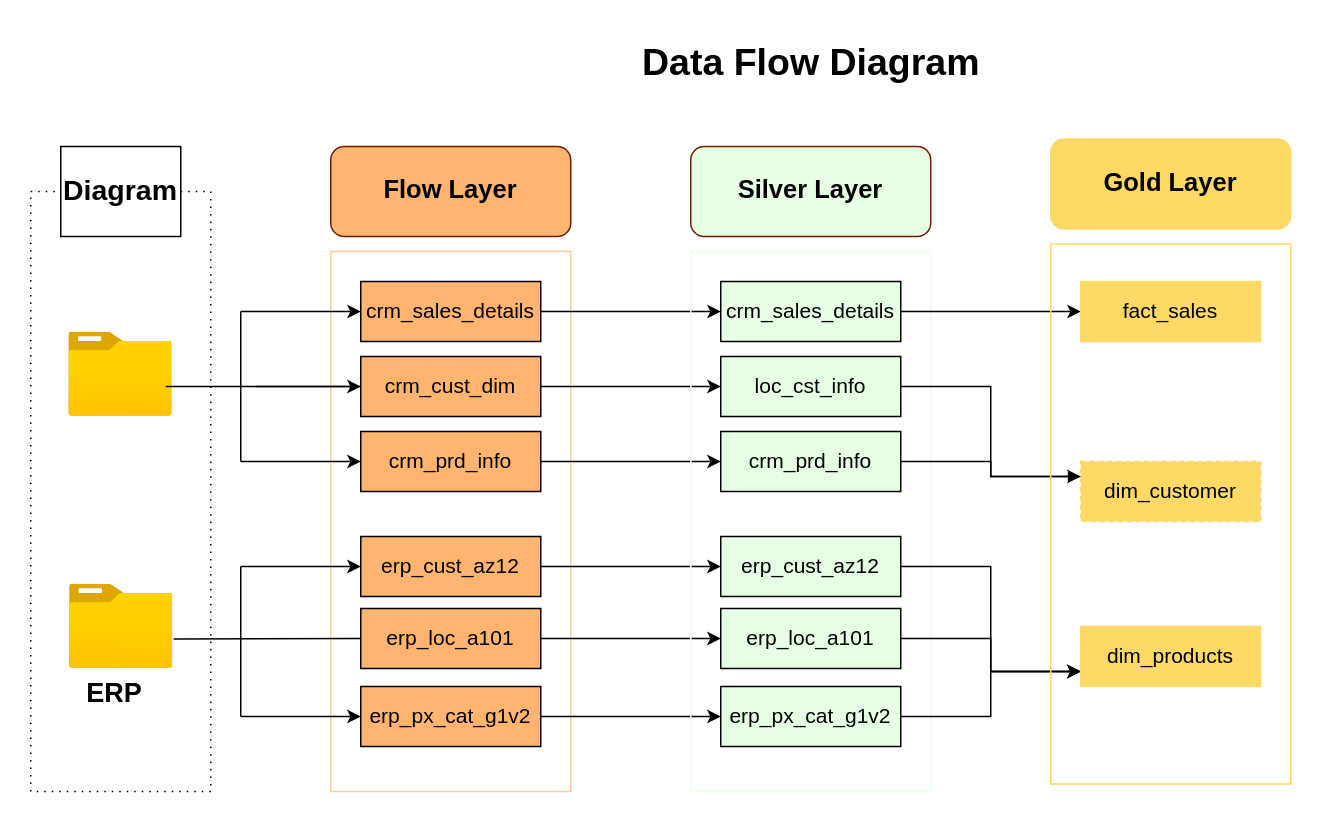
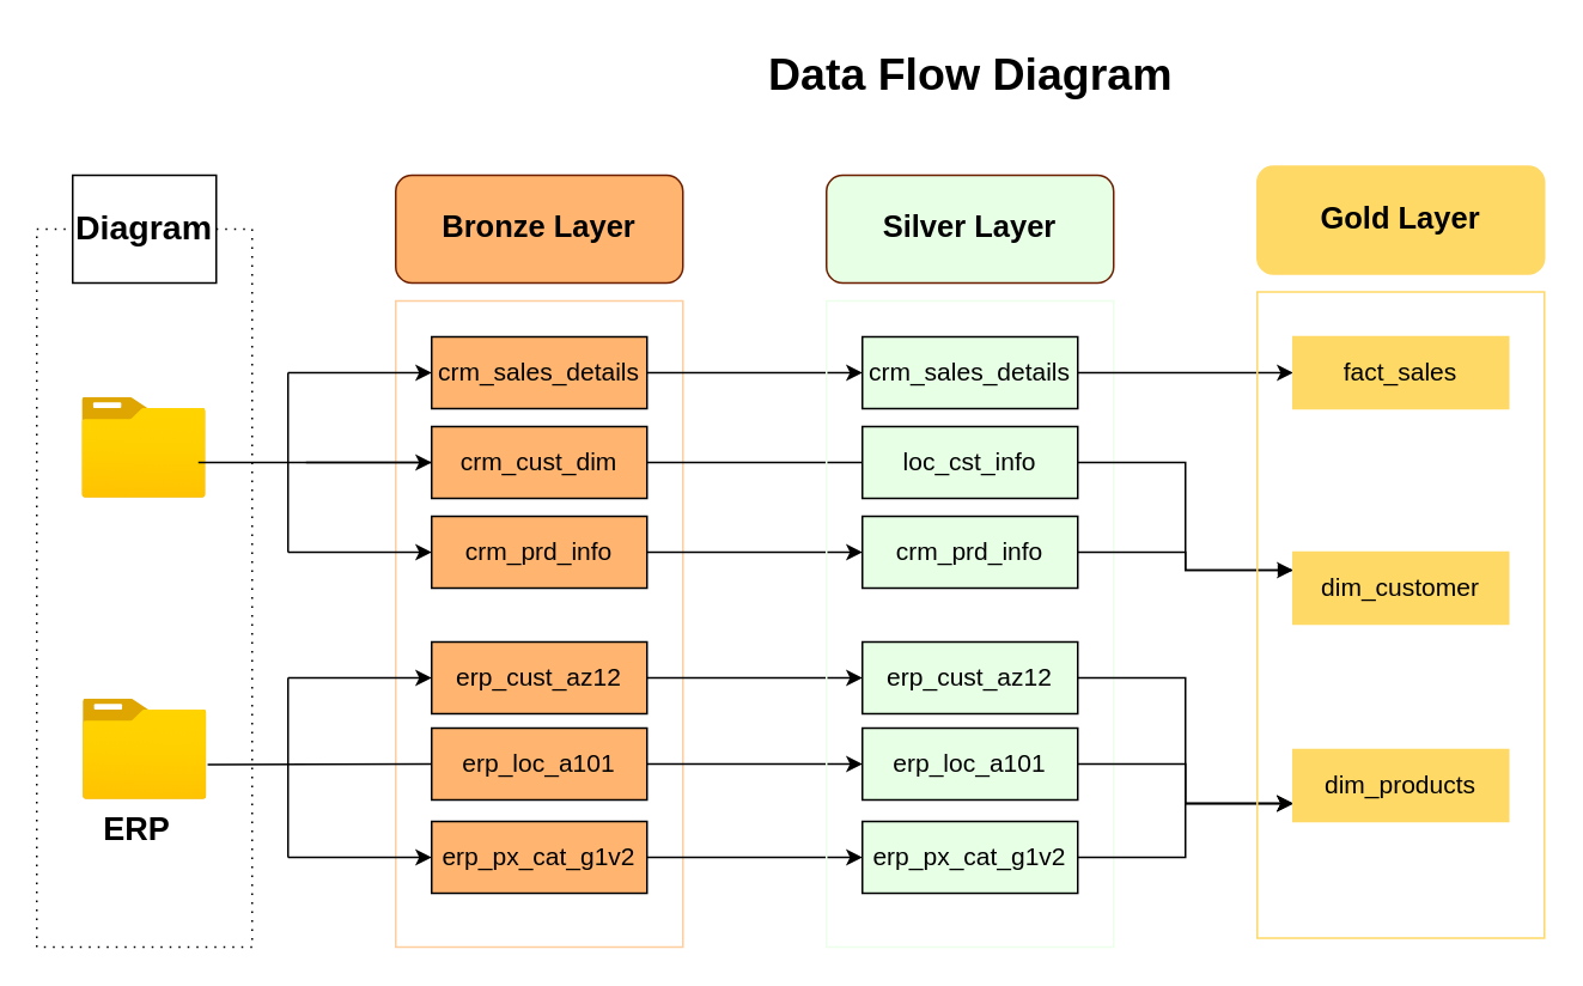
- <mxCell id="8" value="&lt;b&gt;&lt;font style=&quot;font-size: 17px; color: rgb(0, 0, 0);&quot;&gt;Flow Layer&lt;/font&gt;&lt;/b&gt;" style="rounded=1;whiteSpace=wrap;html=1;fillColor=#FFB570;fontColor=#ffffff;strokeColor=#6D1F00;" parent="1" vertex="1"><mxGeometry x="220" y="97" width="160" height="60" as="geometry" /></mxCell>
+ <mxCell id="8" value="&lt;b&gt;&lt;font style=&quot;font-size: 17px; color: rgb(0, 0, 0);&quot;&gt;Bronze Layer&lt;/font&gt;&lt;/b&gt;" style="rounded=1;whiteSpace=wrap;html=1;fillColor=#FFB570;fontColor=#ffffff;strokeColor=#6D1F00;" parent="1" vertex="1"><mxGeometry x="220" y="97" width="160" height="60" as="geometry" /></mxCell>
- <mxCell id="11" style="edgeStyle=orthogonalEdgeStyle;rounded=0;orthogonalLoop=1;jettySize=auto;html=1;entryX=0;entryY=0.5;entryDx=0;entryDy=0;" parent="1" source="12" target="36" edge="1"><mxGeometry relative="1" as="geometry" /></mxCell>
+ <mxCell id="11" style="edgeStyle=orthogonalEdgeStyle;rounded=0;orthogonalLoop=1;jettySize=auto;html=1;entryX=0;entryY=0.5;entryDx=0;entryDy=0;endArrow=none;" parent="1" source="12" target="36" edge="1"><mxGeometry relative="1" as="geometry" /></mxCell>
- <mxCell id="48" value="&lt;font color=&quot;#000000&quot;&gt;&lt;span style=&quot;font-size: 14px;&quot;&gt;dim_customer&lt;/span&gt;&lt;/font&gt;" style="rounded=0;whiteSpace=wrap;html=1;fillColor=#FFD966;strokeColor=#FFD966;dashed=1;" vertex="1" parent="1"><mxGeometry x="720" y="307" width="120" height="40" as="geometry" /></mxCell>
+ <mxCell id="48" value="&lt;font color=&quot;#000000&quot;&gt;&lt;span style=&quot;font-size: 14px;&quot;&gt;dim_customer&lt;/span&gt;&lt;/font&gt;" style="rounded=0;whiteSpace=wrap;html=1;fillColor=#FFD966;strokeColor=#FFD966;" vertex="1" parent="1"><mxGeometry x="720" y="307" width="120" height="40" as="geometry" /></mxCell>
